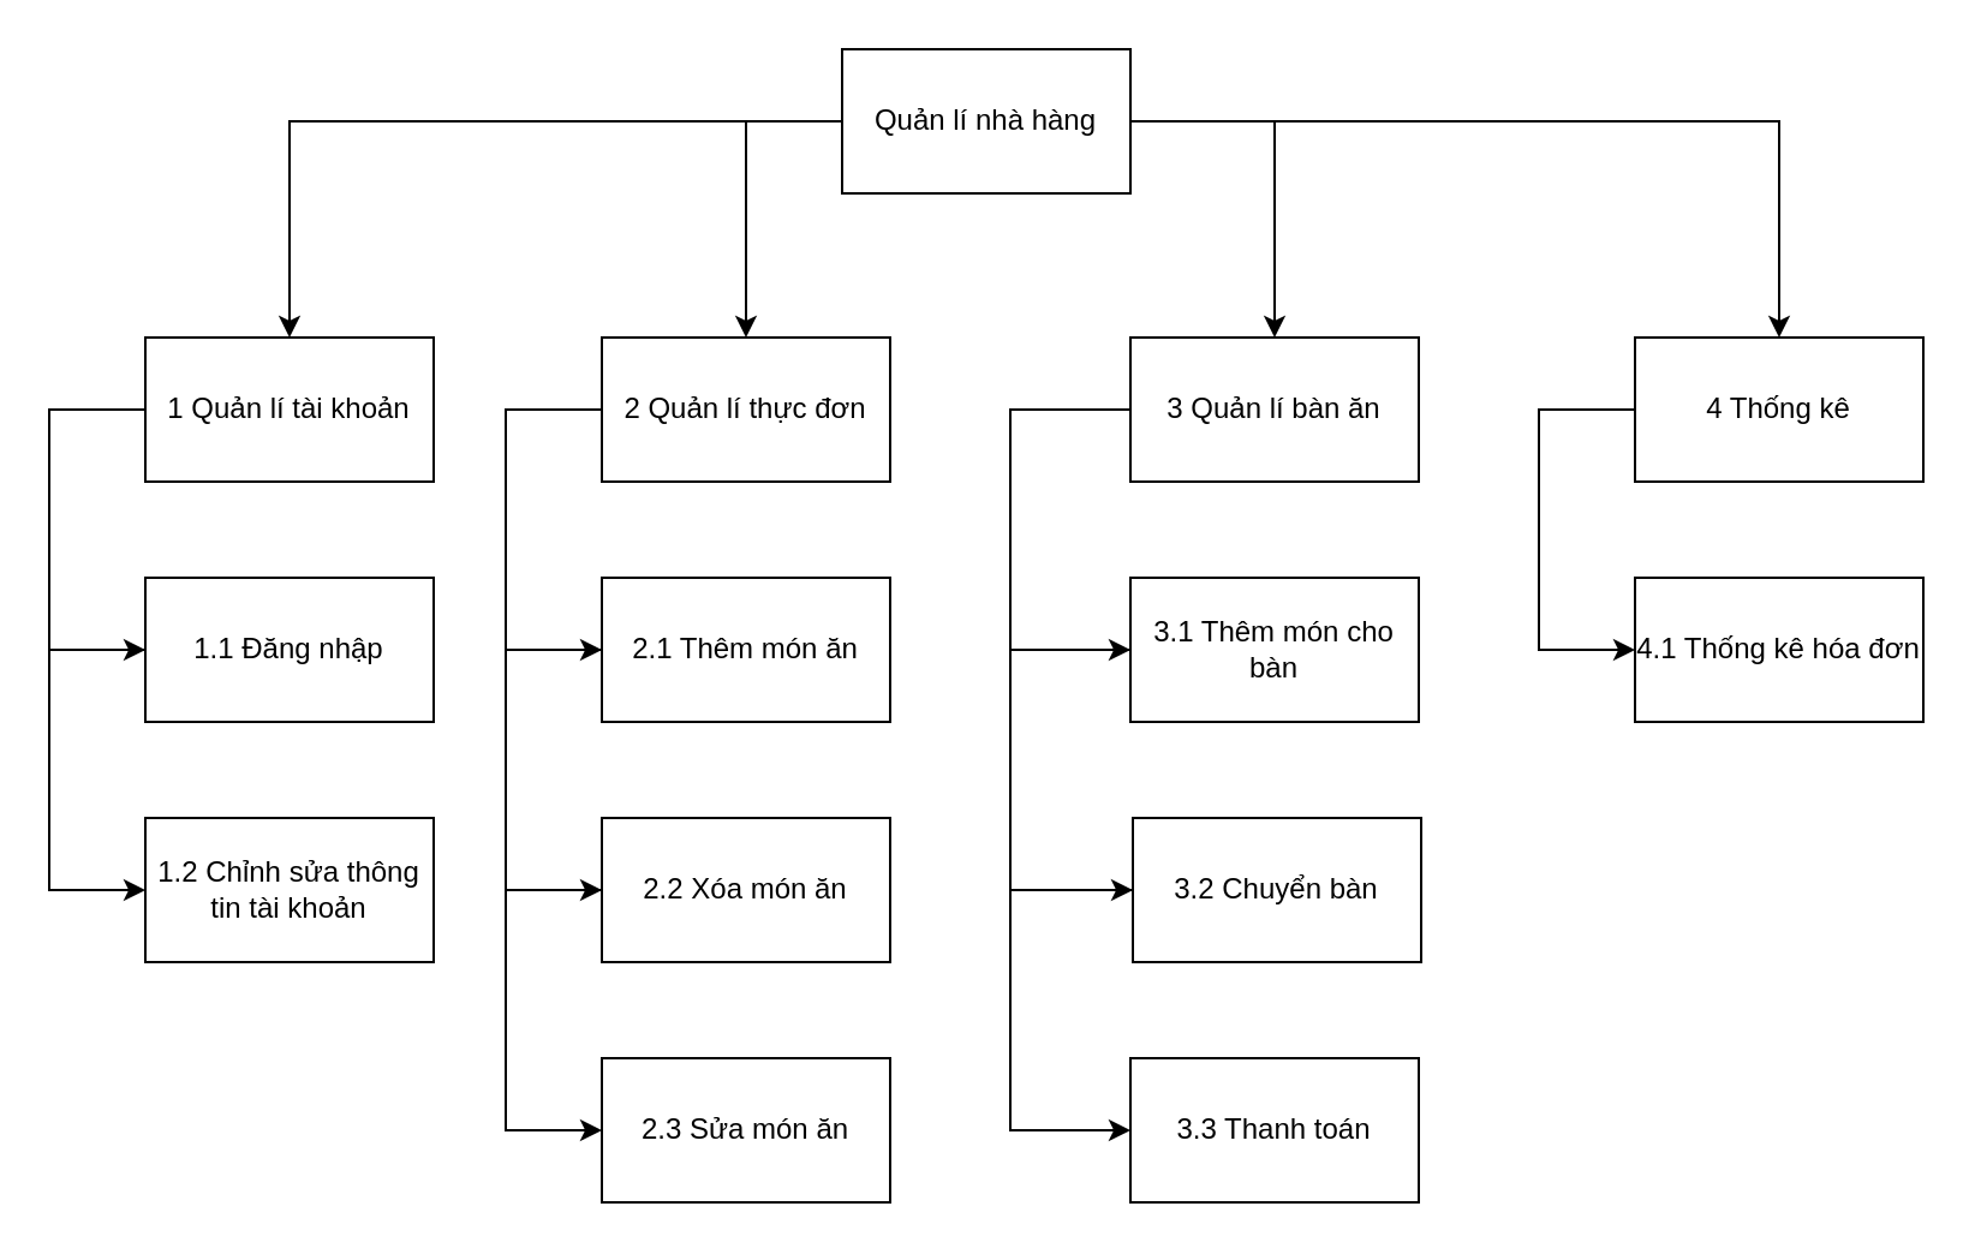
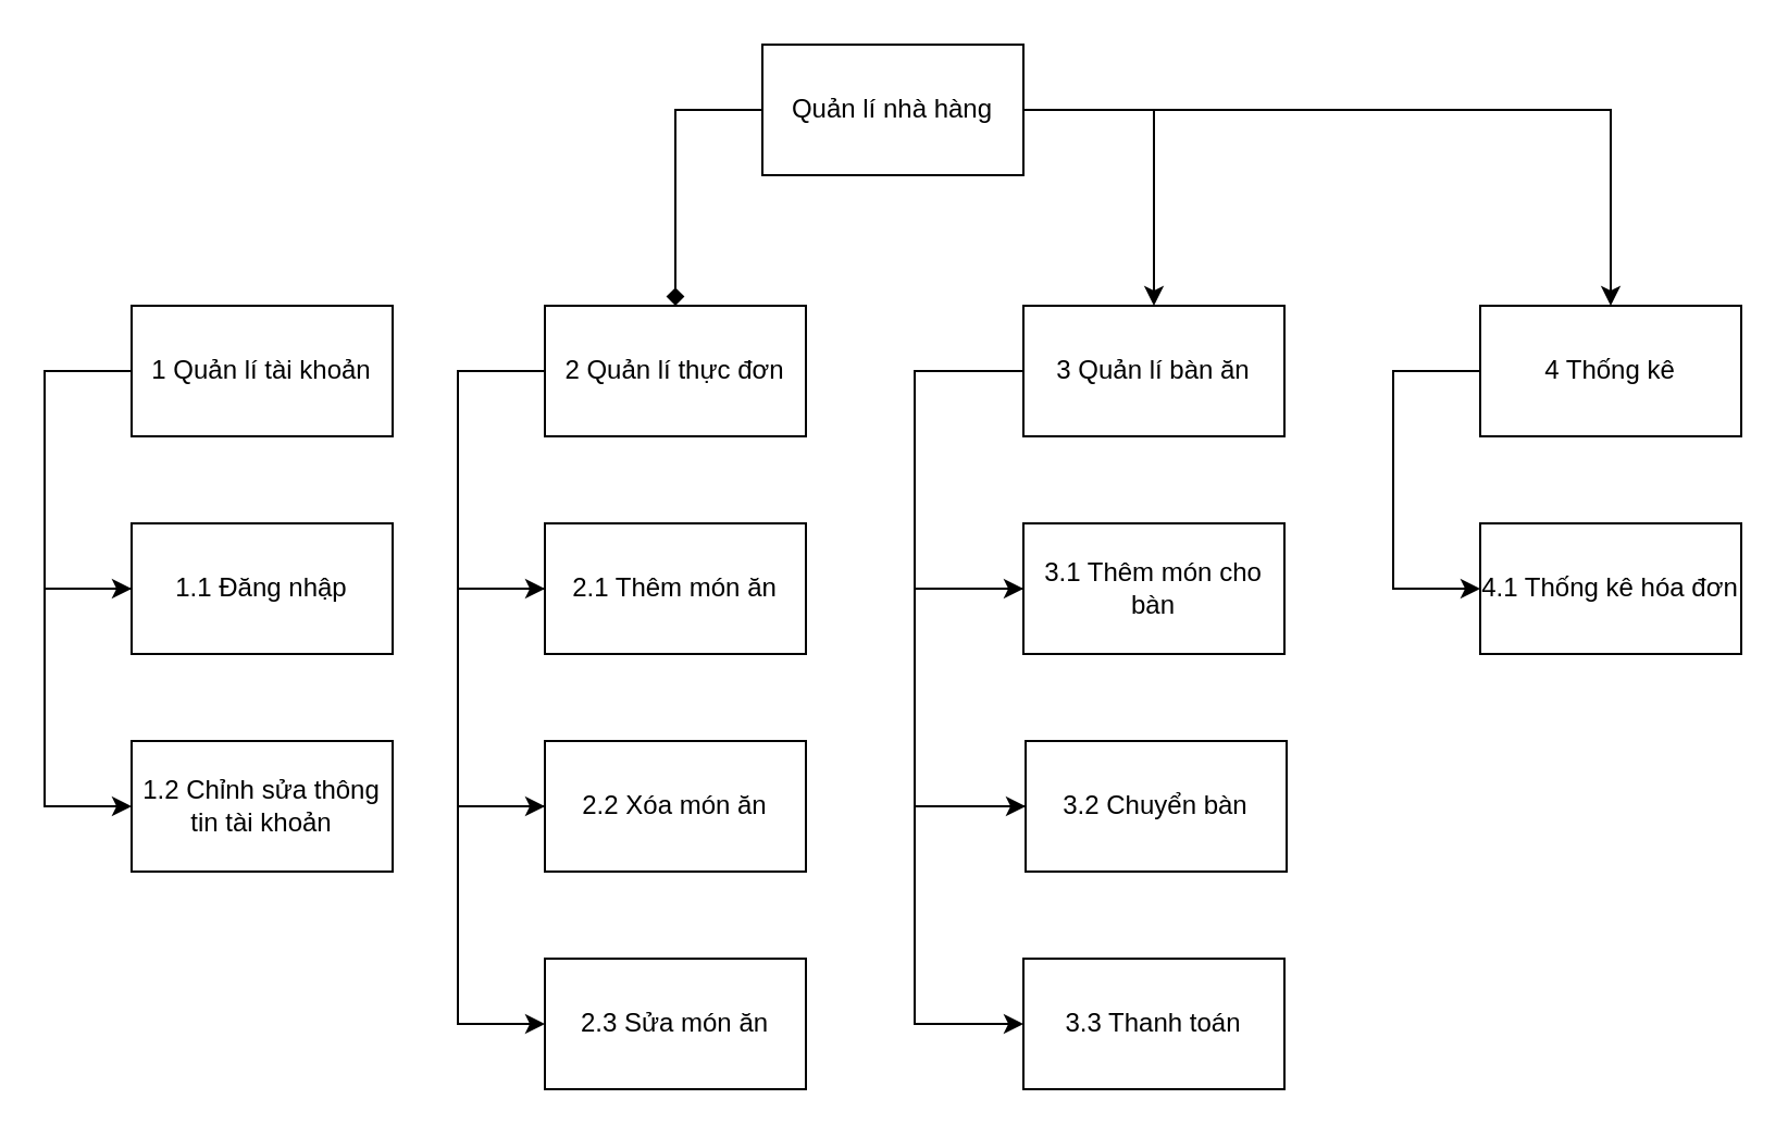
- <mxCell id="2" value="" style="edgeStyle=orthogonalEdgeStyle;rounded=0;orthogonalLoop=1;jettySize=auto;html=1;" parent="1" source="6" target="8" edge="1"><mxGeometry relative="1" as="geometry" /></mxCell>
- <mxCell id="3" value="" style="edgeStyle=orthogonalEdgeStyle;rounded=0;orthogonalLoop=1;jettySize=auto;html=1;entryX=0.5;entryY=0;entryDx=0;entryDy=0;" parent="1" source="6" target="13" edge="1"><mxGeometry relative="1" as="geometry"><Array as="points"><mxPoint x="310" y="50" /></Array></mxGeometry></mxCell>
+ <mxCell id="3" value="" style="edgeStyle=orthogonalEdgeStyle;rounded=0;orthogonalLoop=1;jettySize=auto;html=1;entryX=0.5;entryY=0;entryDx=0;entryDy=0;endArrow=diamond;" parent="1" source="6" target="13" edge="1"><mxGeometry relative="1" as="geometry"><Array as="points"><mxPoint x="310" y="50" /></Array></mxGeometry></mxCell>
